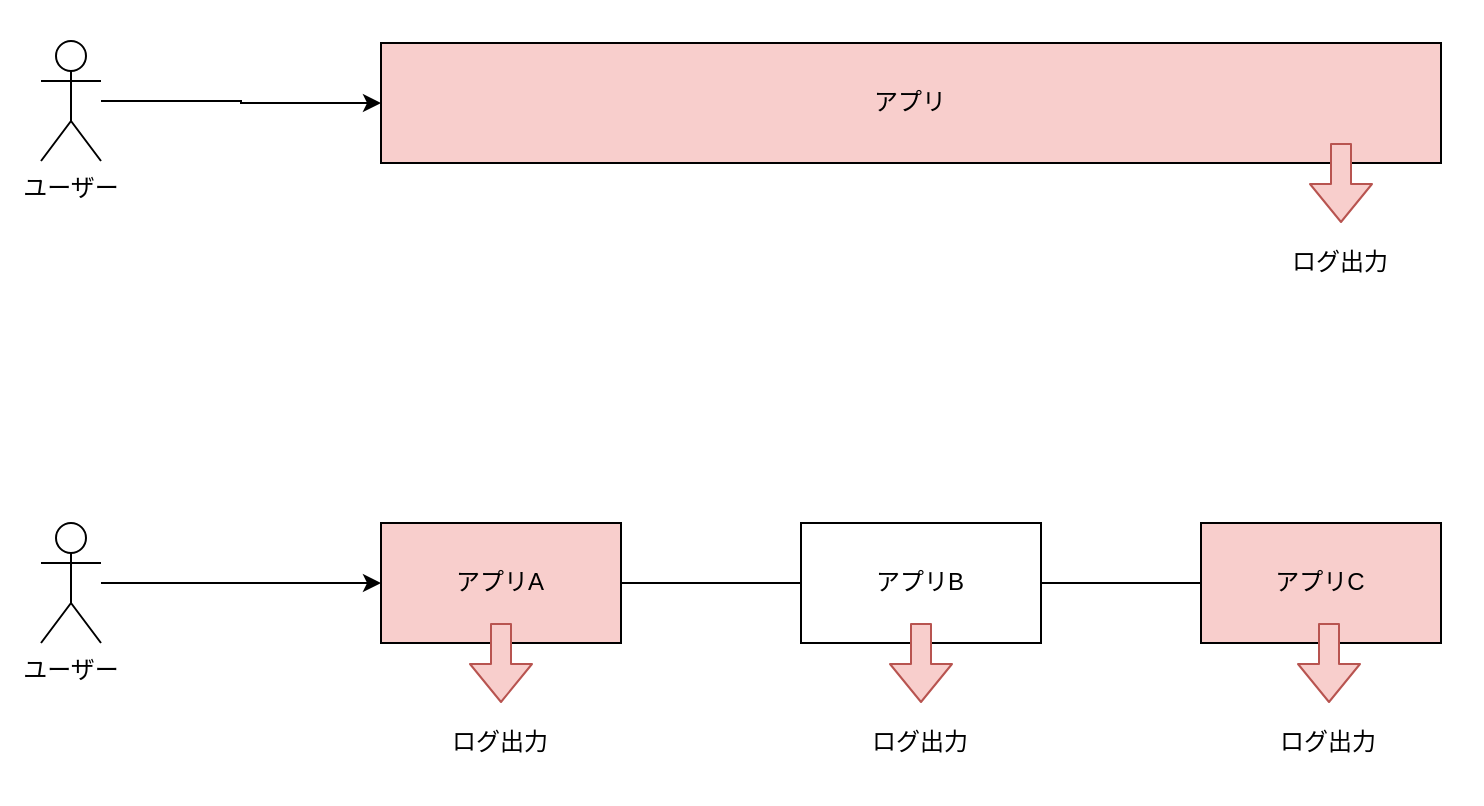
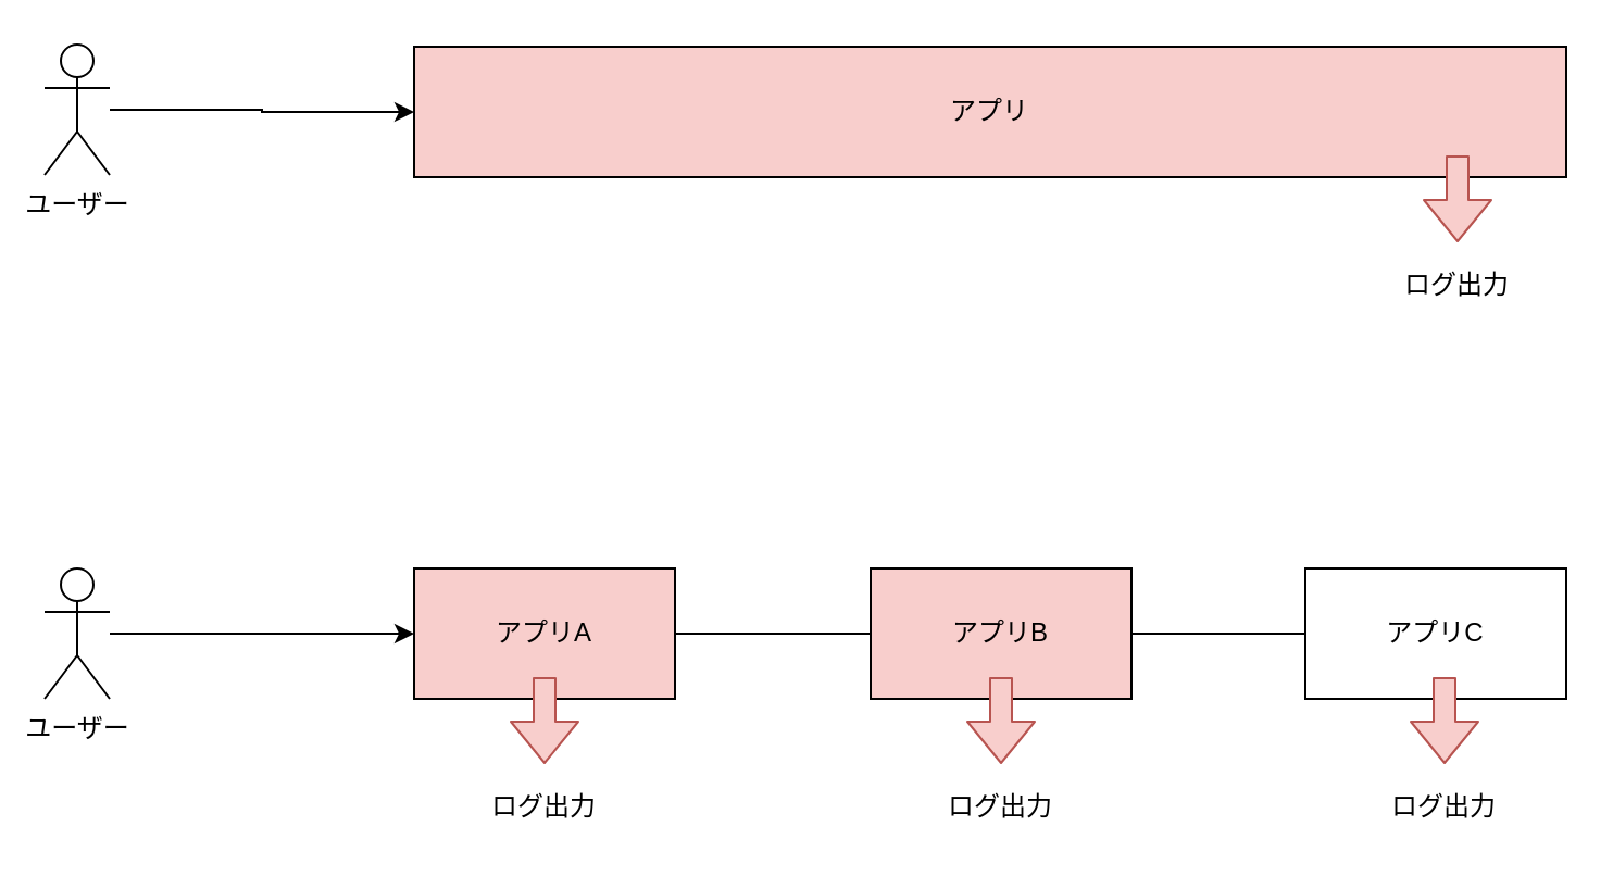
- <mxCell id="5" value="アプリB" style="rounded=0;whiteSpace=wrap;html=1;" vertex="1" parent="1"><mxGeometry x="400" y="261" width="120" height="60" as="geometry" /></mxCell>
+ <mxCell id="5" value="アプリB" style="rounded=0;whiteSpace=wrap;html=1;fillColor=#f8cecc;" vertex="1" parent="1"><mxGeometry x="400" y="261" width="120" height="60" as="geometry" /></mxCell>
- <mxCell id="6" value="アプリC" style="rounded=0;whiteSpace=wrap;html=1;fillColor=#f8cecc;" vertex="1" parent="1"><mxGeometry x="600" y="261" width="120" height="60" as="geometry" /></mxCell>
+ <mxCell id="6" value="アプリC" style="rounded=0;whiteSpace=wrap;html=1;" vertex="1" parent="1"><mxGeometry x="600" y="261" width="120" height="60" as="geometry" /></mxCell>
